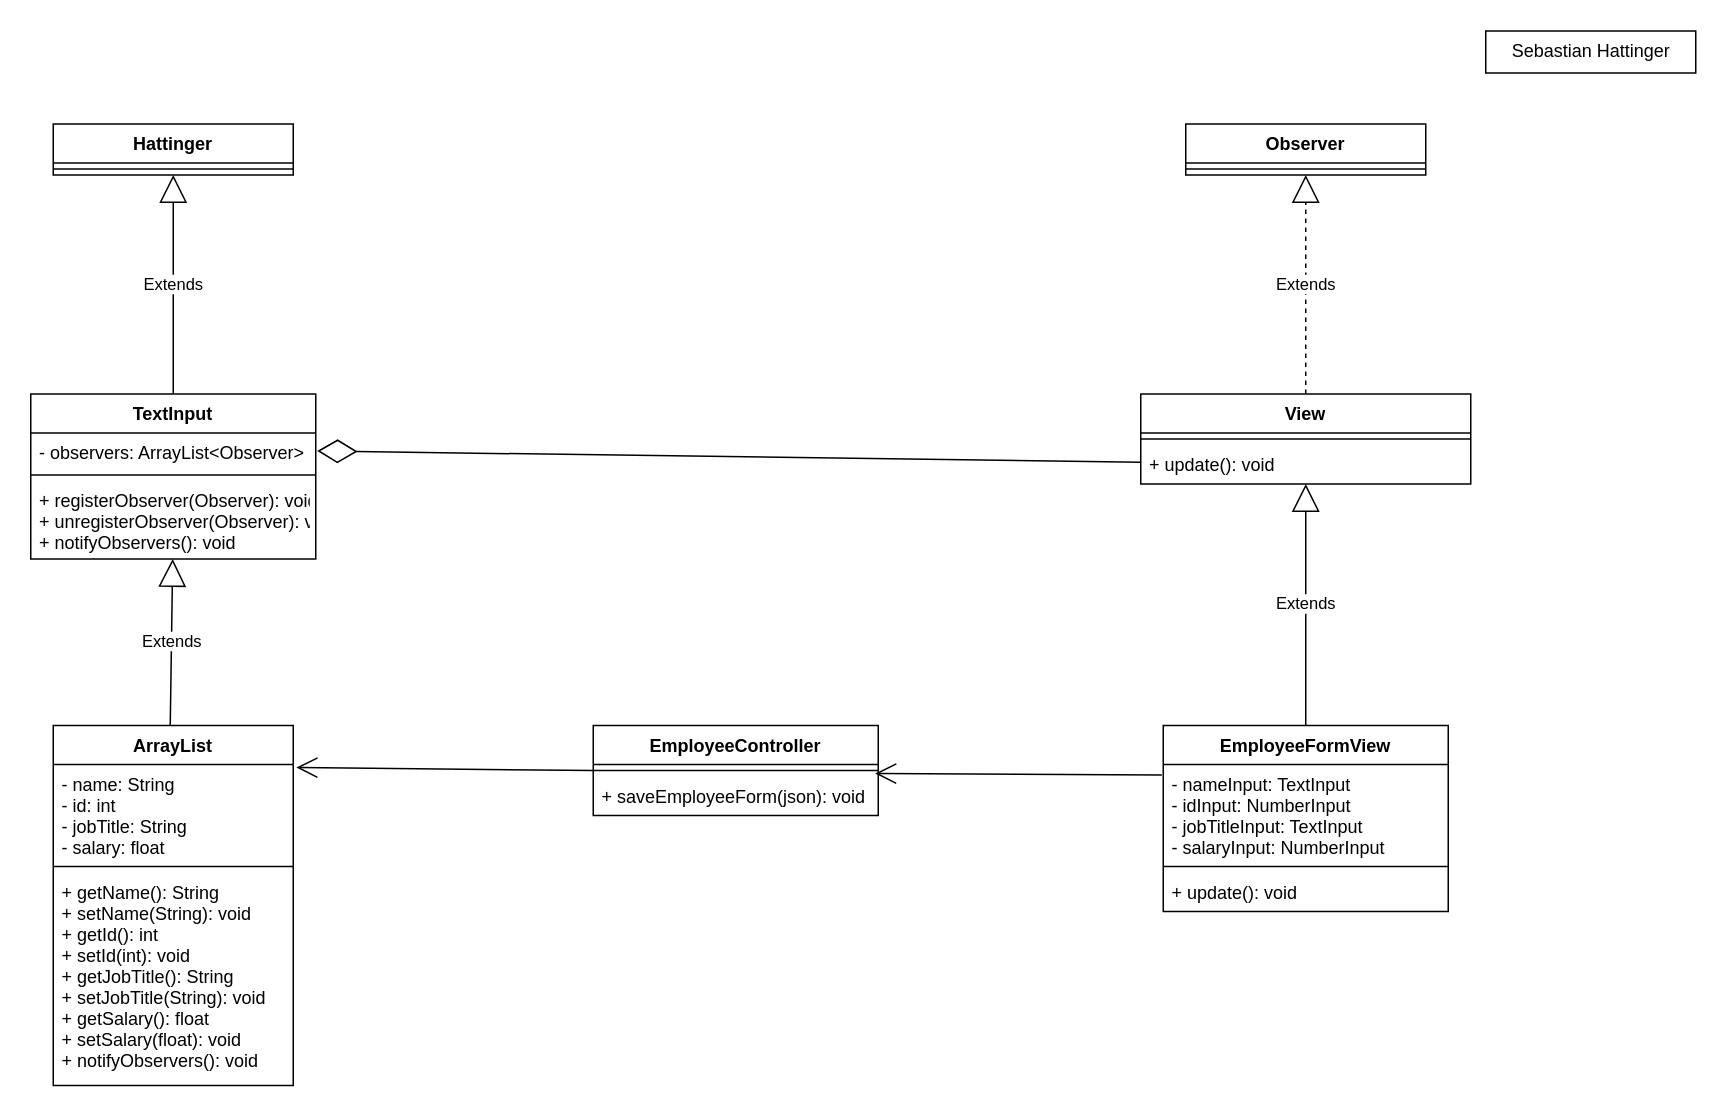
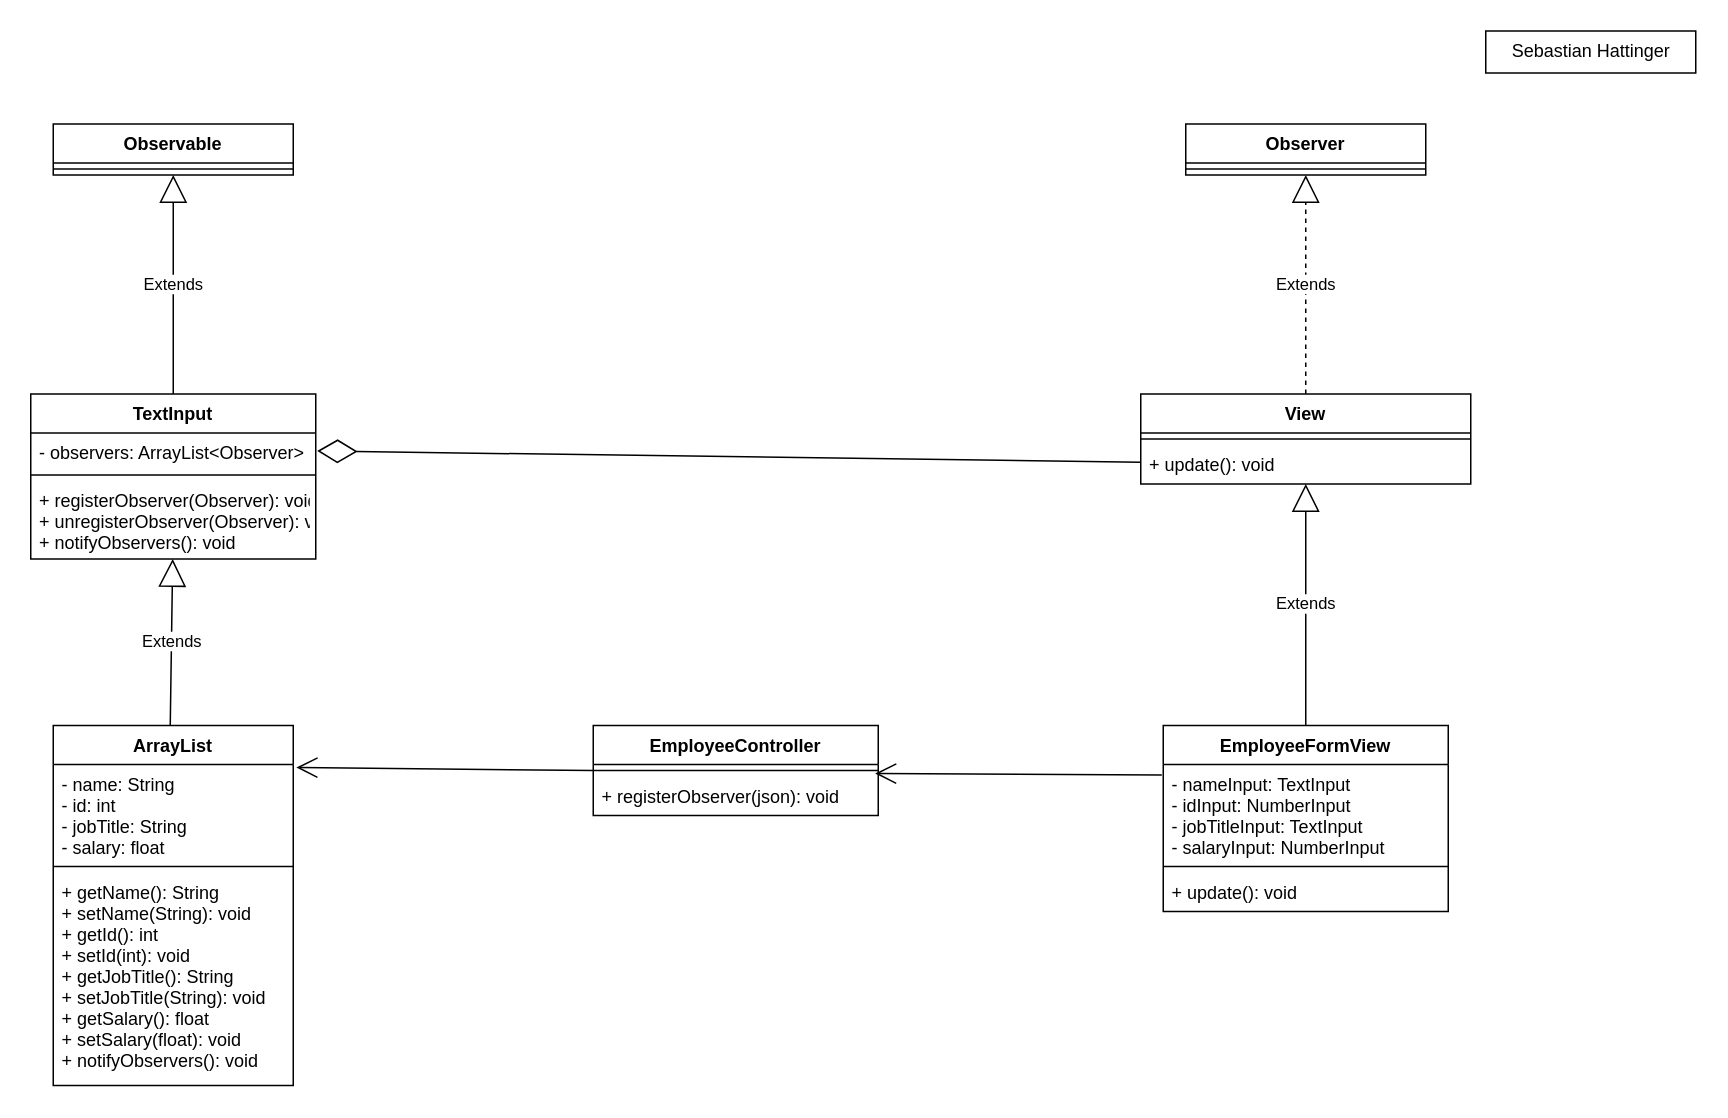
- <mxCell id="7" value="Hattinger" style="swimlane;fontStyle=1;align=center;verticalAlign=top;childLayout=stackLayout;horizontal=1;startSize=26;horizontalStack=0;resizeParent=1;resizeParentMax=0;resizeLast=0;collapsible=1;marginBottom=0;" vertex="1" parent="1"><mxGeometry x="35" y="82" width="160" height="34" as="geometry" /></mxCell>
+ <mxCell id="7" value="Observable" style="swimlane;fontStyle=1;align=center;verticalAlign=top;childLayout=stackLayout;horizontal=1;startSize=26;horizontalStack=0;resizeParent=1;resizeParentMax=0;resizeLast=0;collapsible=1;marginBottom=0;" vertex="1" parent="1"><mxGeometry x="35" y="82" width="160" height="34" as="geometry" /></mxCell>
- <mxCell id="28" value="+ saveEmployeeForm(json): void" style="text;strokeColor=none;fillColor=none;align=left;verticalAlign=top;spacingLeft=4;spacingRight=4;overflow=hidden;rotatable=0;points=[[0,0.5],[1,0.5]];portConstraint=eastwest;" vertex="1" parent="26"><mxGeometry y="34" width="190" height="26" as="geometry" /></mxCell>
+ <mxCell id="28" value="+ registerObserver(json): void" style="text;strokeColor=none;fillColor=none;align=left;verticalAlign=top;spacingLeft=4;spacingRight=4;overflow=hidden;rotatable=0;points=[[0,0.5],[1,0.5]];portConstraint=eastwest;" vertex="1" parent="26"><mxGeometry y="34" width="190" height="26" as="geometry" /></mxCell>
